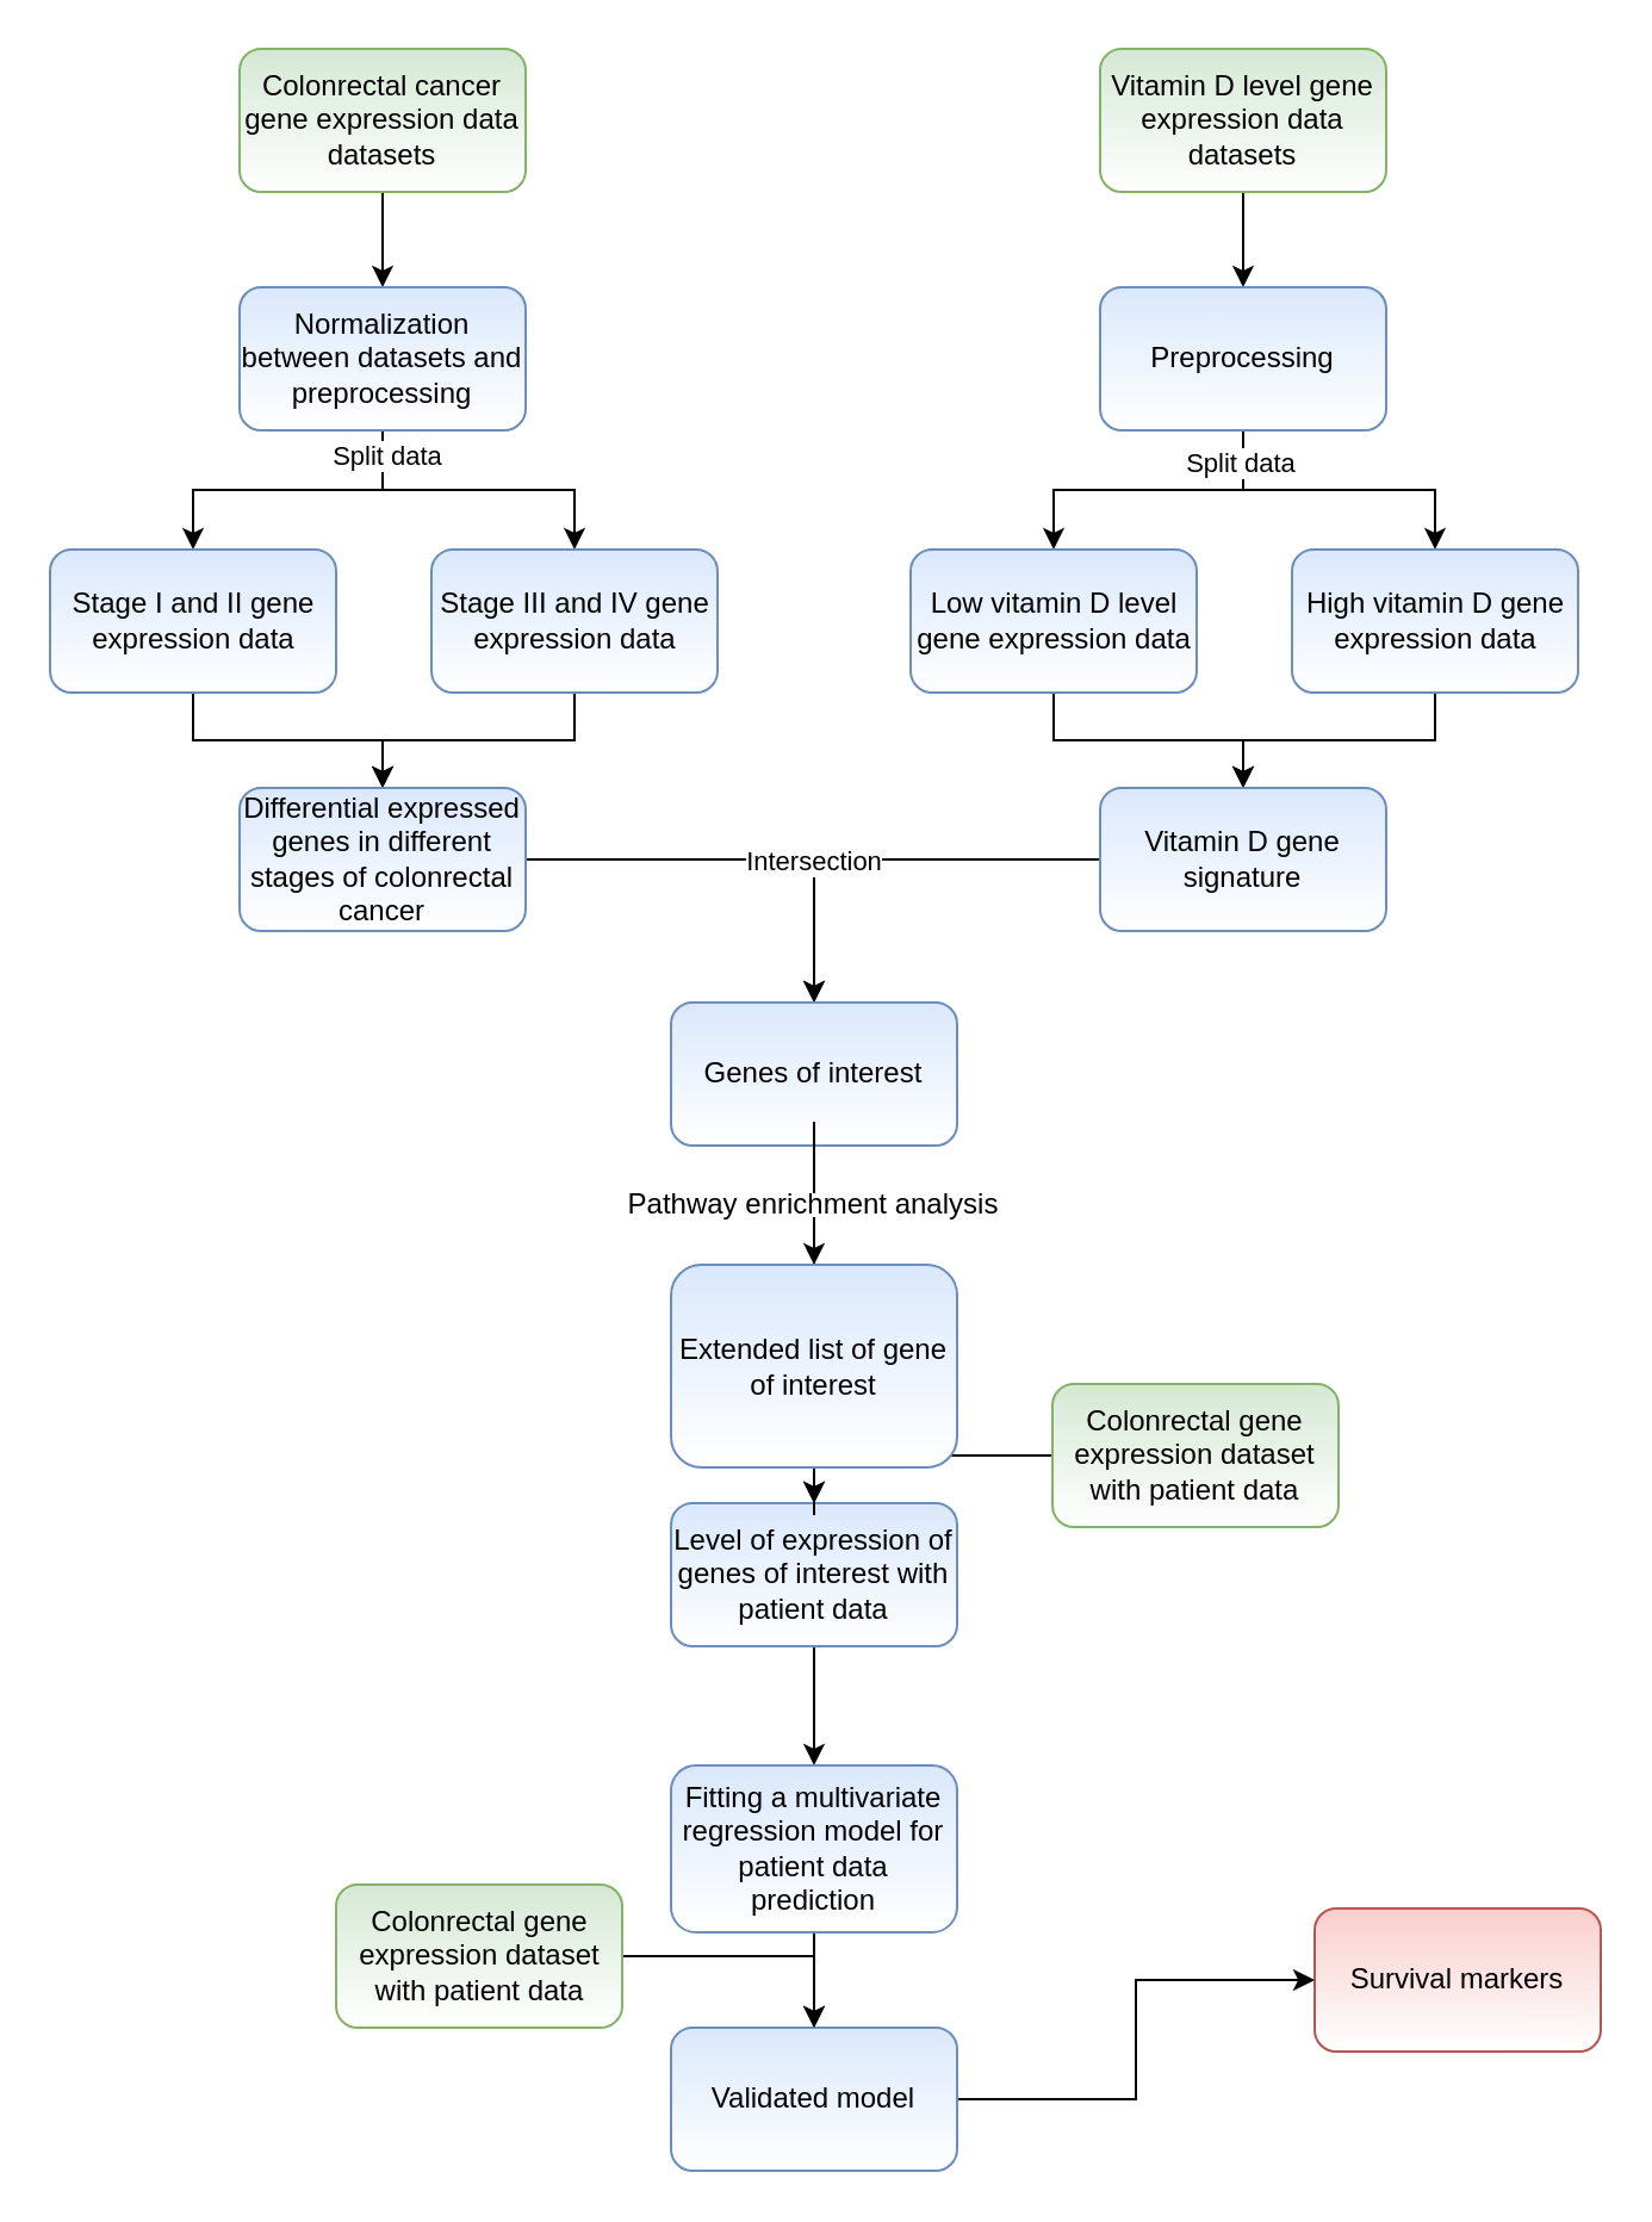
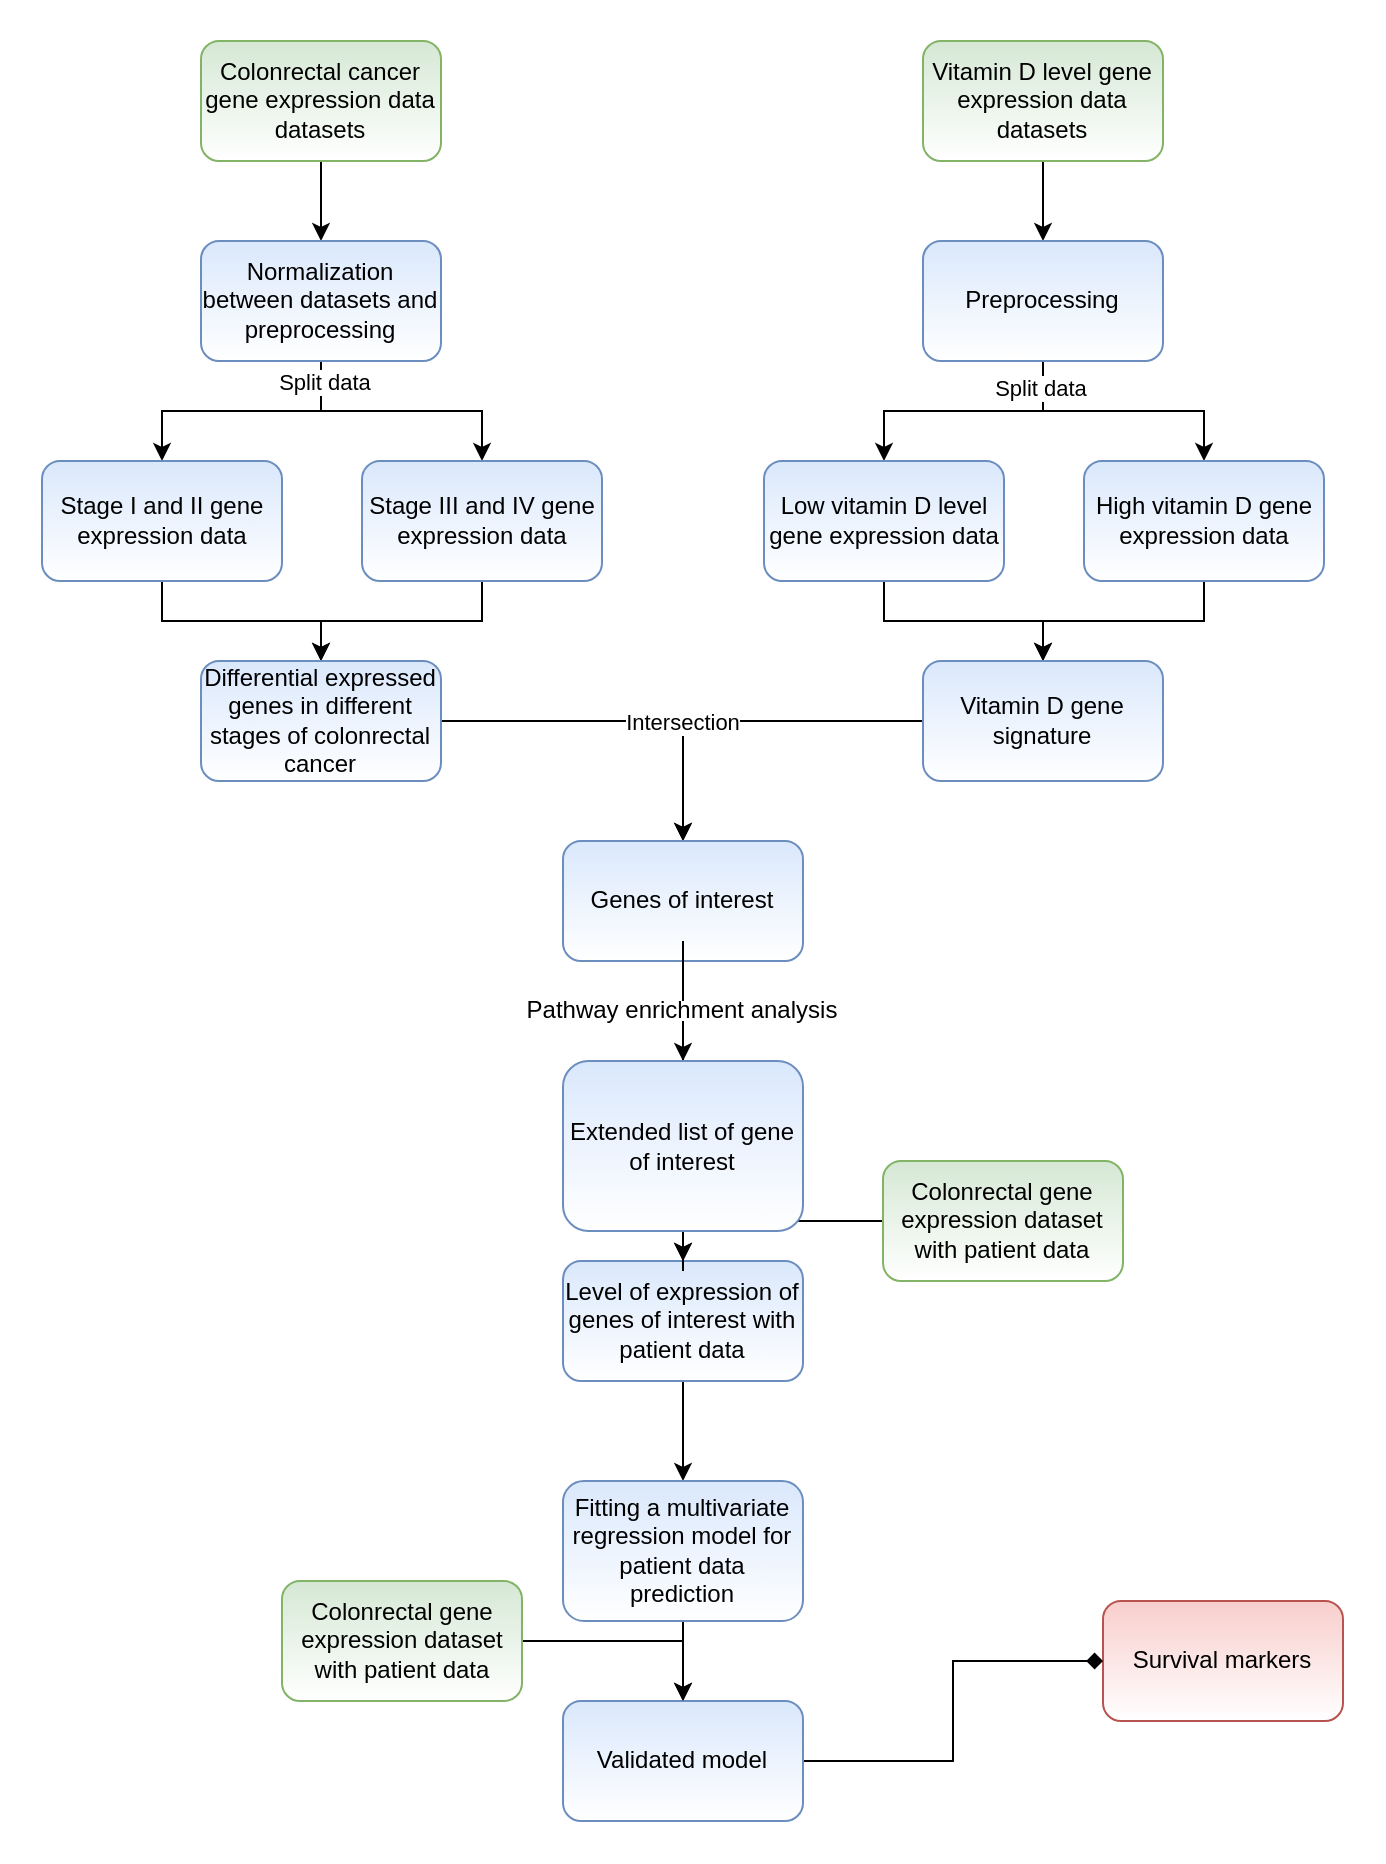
- <mxCell id="40" style="edgeStyle=orthogonalEdgeStyle;rounded=0;orthogonalLoop=1;jettySize=auto;html=1;entryX=0;entryY=0.5;entryDx=0;entryDy=0;" parent="1" source="41" target="39" edge="1"><mxGeometry relative="1" as="geometry" /></mxCell>
+ <mxCell id="40" style="edgeStyle=orthogonalEdgeStyle;rounded=0;orthogonalLoop=1;jettySize=auto;html=1;entryX=0;entryY=0.5;entryDx=0;entryDy=0;endArrow=diamond;" parent="1" source="41" target="39" edge="1"><mxGeometry relative="1" as="geometry" /></mxCell>
